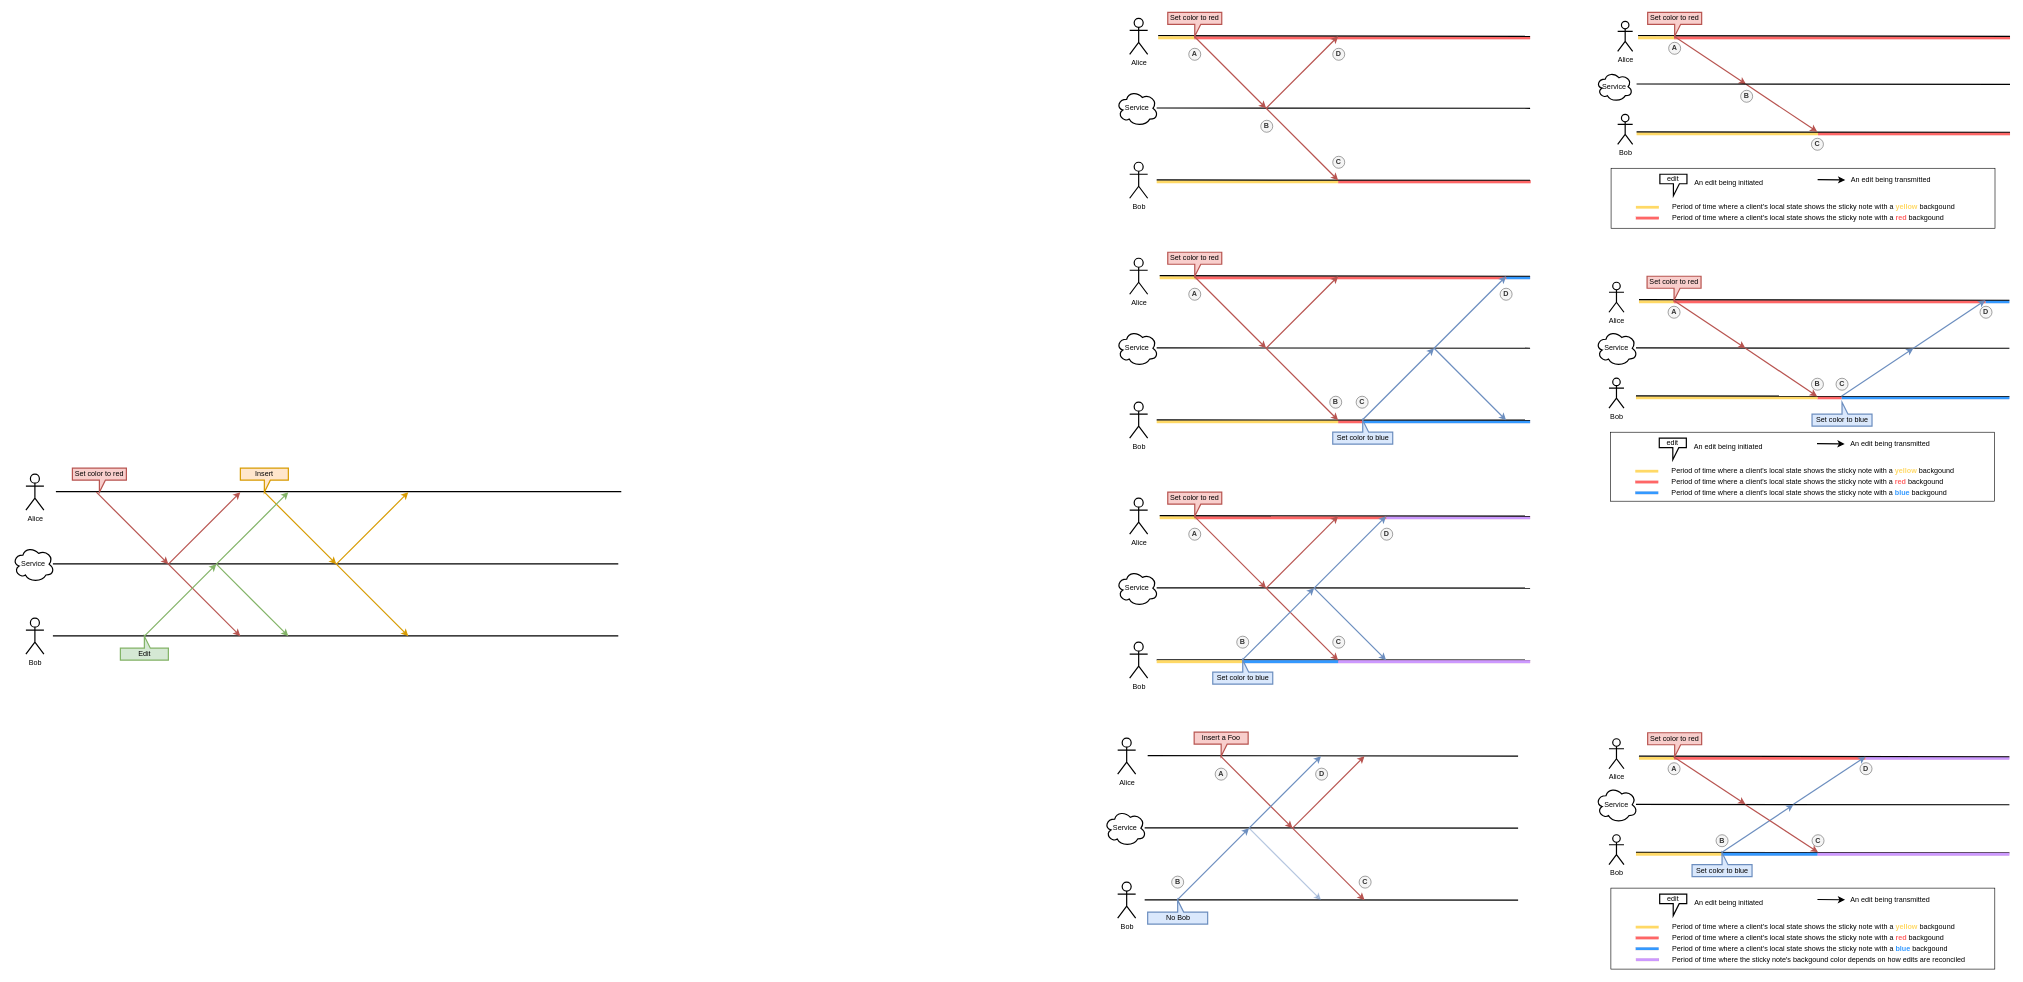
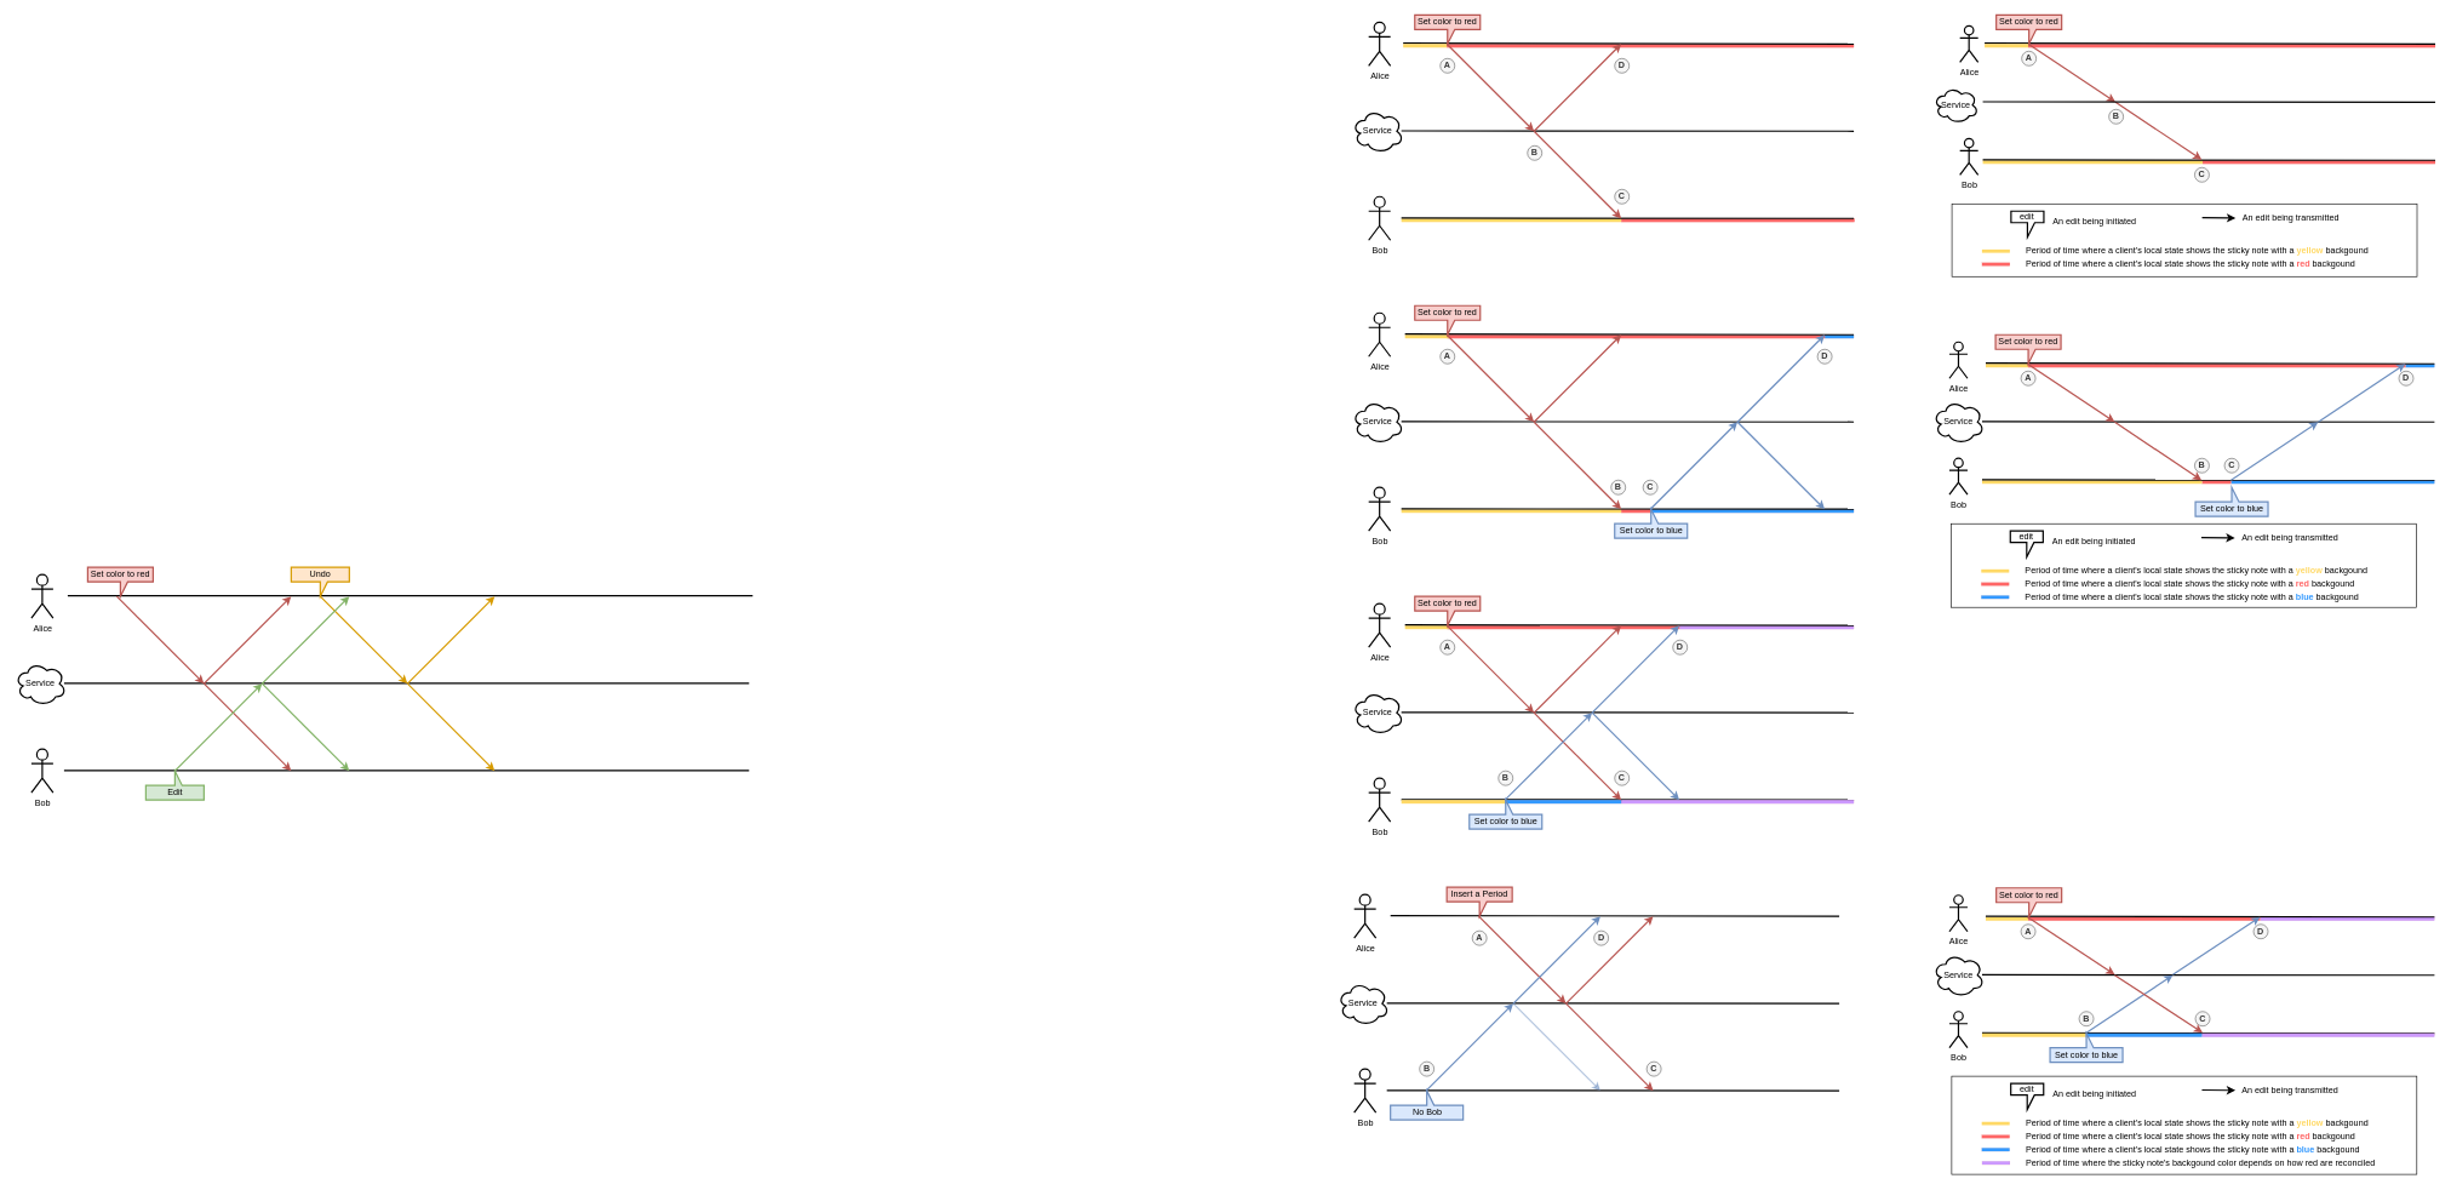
- <mxCell id="32" value="Insert" style="shape=callout;whiteSpace=wrap;html=1;perimeter=calloutPerimeter;size=20;position=0.5;base=10;strokeWidth=2;fillColor=#ffe6cc;strokeColor=#d79b00;" vertex="1" parent="1"><mxGeometry x="400" y="780" width="80" height="40" as="geometry" /></mxCell>
+ <mxCell id="32" value="Undo" style="shape=callout;whiteSpace=wrap;html=1;perimeter=calloutPerimeter;size=20;position=0.5;base=10;strokeWidth=2;fillColor=#ffe6cc;strokeColor=#d79b00;" vertex="1" parent="1"><mxGeometry x="400" y="780" width="80" height="40" as="geometry" /></mxCell>
- <mxCell id="97" value="Insert a Foo" style="shape=callout;whiteSpace=wrap;html=1;perimeter=calloutPerimeter;size=20;position=0.5;base=10;strokeWidth=2;fillColor=#f8cecc;strokeColor=#b85450;" vertex="1" parent="1"><mxGeometry x="1990" y="1220" width="90" height="40" as="geometry" /></mxCell>
+ <mxCell id="97" value="Insert a Period" style="shape=callout;whiteSpace=wrap;html=1;perimeter=calloutPerimeter;size=20;position=0.5;base=10;strokeWidth=2;fillColor=#f8cecc;strokeColor=#b85450;" vertex="1" parent="1"><mxGeometry x="1990" y="1220" width="90" height="40" as="geometry" /></mxCell>
- <mxCell id="166" value="Period of time where the sticky note's backgound color depends on how edits are reconciled" style="text;html=1;align=left;verticalAlign=middle;resizable=0;points=[];autosize=1;strokeWidth=2;labelPosition=center;verticalLabelPosition=middle;" vertex="1" parent="1"><mxGeometry x="2785.154" y="1584.288" width="510" height="30" as="geometry" /></mxCell>
+ <mxCell id="166" value="Period of time where the sticky note's backgound color depends on how red are reconciled" style="text;html=1;align=left;verticalAlign=middle;resizable=0;points=[];autosize=1;strokeWidth=2;labelPosition=center;verticalLabelPosition=middle;" vertex="1" parent="1"><mxGeometry x="2785.154" y="1584.288" width="510" height="30" as="geometry" /></mxCell>
